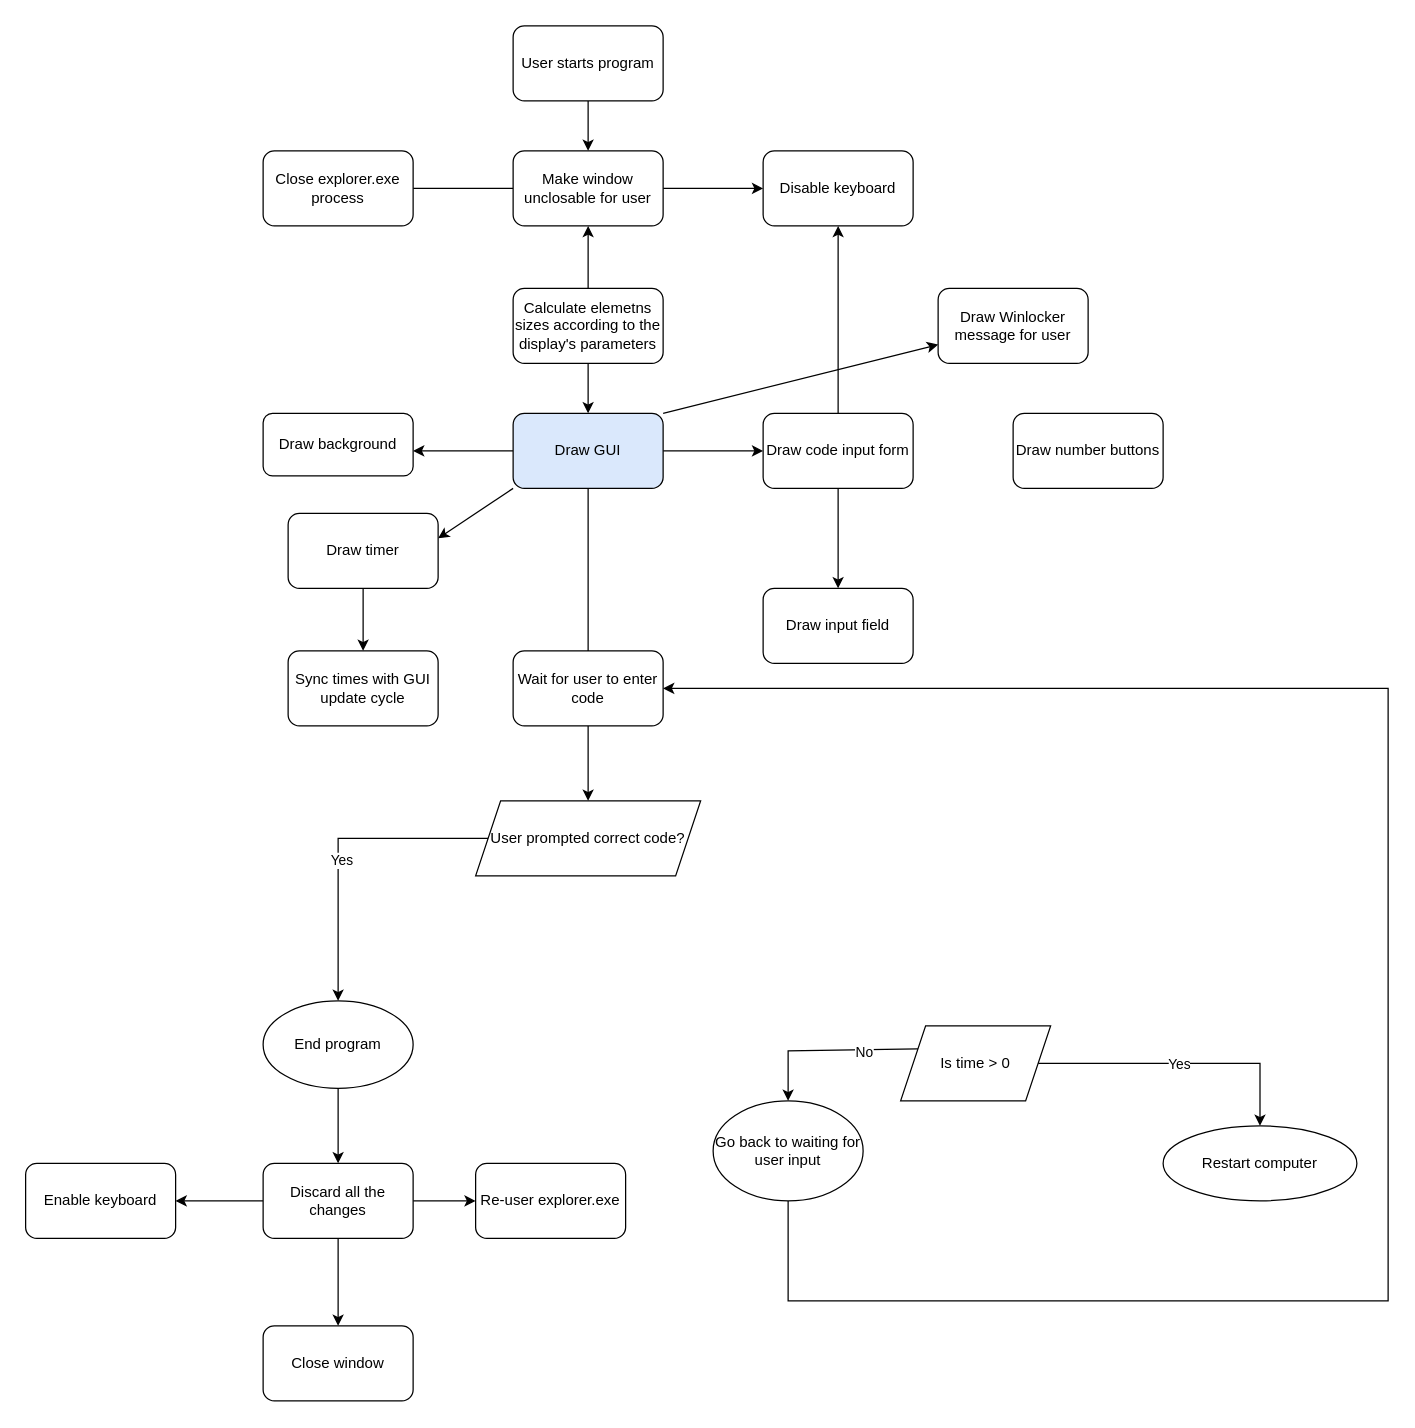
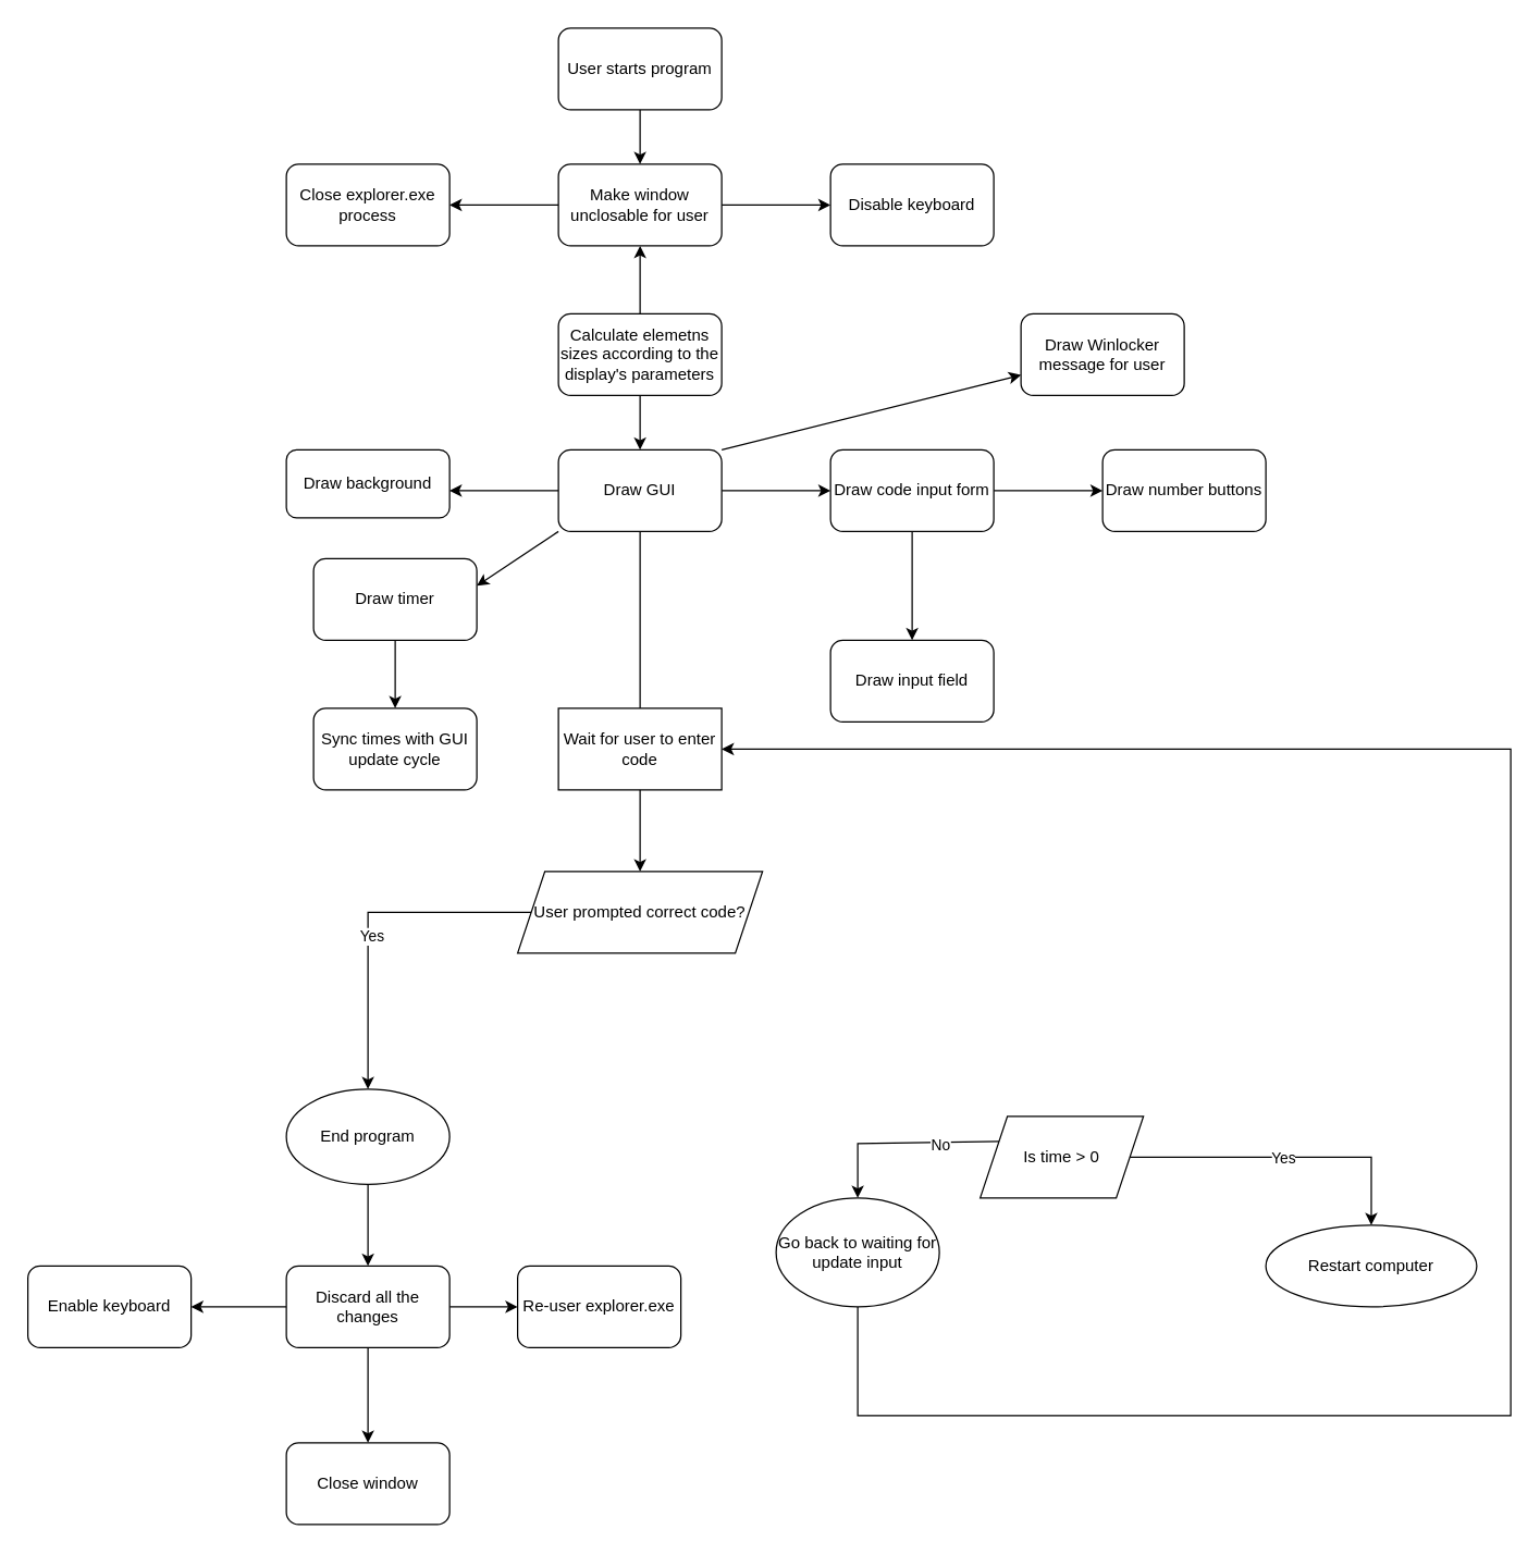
- <mxCell id="9" value="" style="edgeStyle=orthogonalEdgeStyle;rounded=0;orthogonalLoop=1;jettySize=auto;html=1;endArrow=none;" edge="1" parent="1" source="10" target="12"><mxGeometry relative="1" as="geometry" /></mxCell>
+ <mxCell id="9" value="" style="edgeStyle=orthogonalEdgeStyle;rounded=0;orthogonalLoop=1;jettySize=auto;html=1;" edge="1" parent="1" source="10" target="12"><mxGeometry relative="1" as="geometry" /></mxCell>
- <mxCell id="16" value="" style="edgeStyle=orthogonalEdgeStyle;rounded=0;orthogonalLoop=1;jettySize=auto;html=1;" edge="1" parent="1" source="17" target="11"><mxGeometry relative="1" as="geometry" /></mxCell>
+ <mxCell id="16" value="" style="edgeStyle=orthogonalEdgeStyle;rounded=0;orthogonalLoop=1;jettySize=auto;html=1;" edge="1" parent="1" source="17" target="20"><mxGeometry relative="1" as="geometry" /></mxCell>
- <mxCell id="7" value="Draw GUI" style="rounded=1;whiteSpace=wrap;html=1;fillColor=#dae8fc;" vertex="1" parent="1"><mxGeometry x="410" y="330" width="120" height="60" as="geometry" /></mxCell>
+ <mxCell id="7" value="Draw GUI" style="rounded=1;whiteSpace=wrap;html=1;" vertex="1" parent="1"><mxGeometry x="410" y="330" width="120" height="60" as="geometry" /></mxCell>
- <mxCell id="44" value="Wait for user to enter code" style="rounded=1;whiteSpace=wrap;html=1;" vertex="1" parent="1"><mxGeometry x="410" y="520" width="120" height="60" as="geometry" /></mxCell>
+ <mxCell id="44" value="Wait for user to enter code" style="whiteSpace=wrap;html=1;rounded=0;" vertex="1" parent="1"><mxGeometry x="410" y="520" width="120" height="60" as="geometry" /></mxCell>
- <mxCell id="47" value="Go back to waiting for user input" style="ellipse;whiteSpace=wrap;html=1;" vertex="1" parent="1"><mxGeometry x="570" y="880" width="120" height="80" as="geometry" /></mxCell>
+ <mxCell id="47" value="Go back to waiting for update input" style="ellipse;whiteSpace=wrap;html=1;" vertex="1" parent="1"><mxGeometry x="570" y="880" width="120" height="80" as="geometry" /></mxCell>
